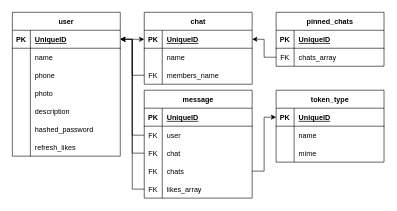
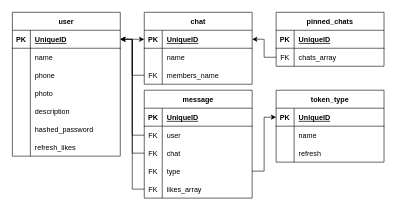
- <mxCell id="70" value="mime" style="shape=partialRectangle;connectable=0;fillColor=none;top=0;left=0;bottom=0;right=0;align=left;spacingLeft=6;overflow=hidden;" vertex="1" parent="68"><mxGeometry x="30" width="150" height="30" as="geometry"><mxRectangle width="150" height="30" as="alternateBounds" /></mxGeometry></mxCell>
+ <mxCell id="70" value="refresh" style="shape=partialRectangle;connectable=0;fillColor=none;top=0;left=0;bottom=0;right=0;align=left;spacingLeft=6;overflow=hidden;" vertex="1" parent="68"><mxGeometry x="30" width="150" height="30" as="geometry"><mxRectangle width="150" height="30" as="alternateBounds" /></mxGeometry></mxCell>
- <mxCell id="55" value="chats" style="shape=partialRectangle;connectable=0;fillColor=none;top=0;left=0;bottom=0;right=0;align=left;spacingLeft=6;overflow=hidden;" vertex="1" parent="53"><mxGeometry x="30" width="150" height="30" as="geometry"><mxRectangle width="150" height="30" as="alternateBounds" /></mxGeometry></mxCell>
+ <mxCell id="55" value="type" style="shape=partialRectangle;connectable=0;fillColor=none;top=0;left=0;bottom=0;right=0;align=left;spacingLeft=6;overflow=hidden;" vertex="1" parent="53"><mxGeometry x="30" width="150" height="30" as="geometry"><mxRectangle width="150" height="30" as="alternateBounds" /></mxGeometry></mxCell>
